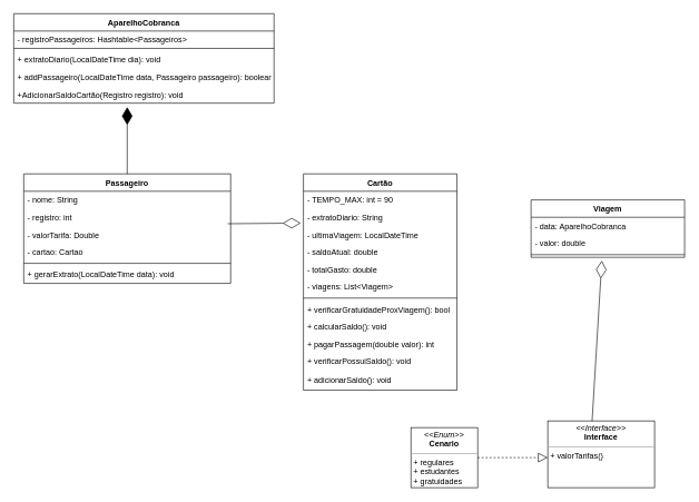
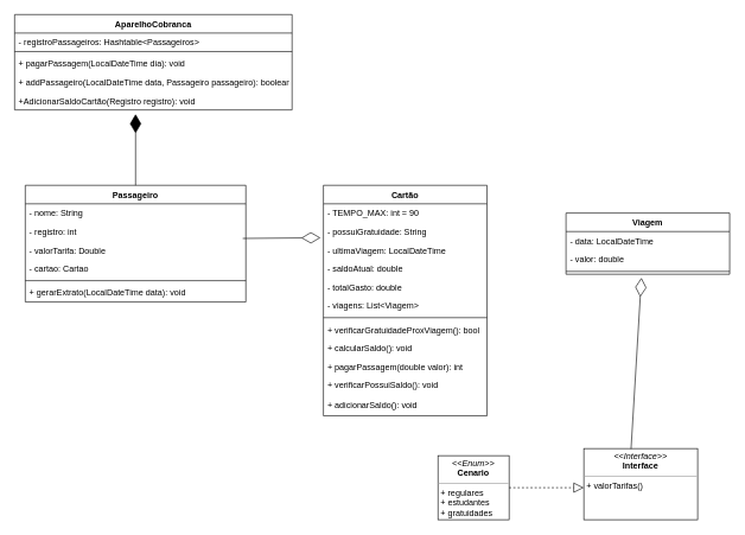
- <mxCell id="30" value="+ extratoDiario(LocalDateTime dia): void" style="text;strokeColor=none;fillColor=none;align=left;verticalAlign=top;spacingLeft=4;spacingRight=4;overflow=hidden;rotatable=0;points=[[0,0.5],[1,0.5]];portConstraint=eastwest;" vertex="1" parent="27"><mxGeometry y="56" width="390" height="26" as="geometry" /></mxCell>
+ <mxCell id="30" value="+ pagarPassagem(LocalDateTime dia): void" style="text;strokeColor=none;fillColor=none;align=left;verticalAlign=top;spacingLeft=4;spacingRight=4;overflow=hidden;rotatable=0;points=[[0,0.5],[1,0.5]];portConstraint=eastwest;" vertex="1" parent="27"><mxGeometry y="56" width="390" height="26" as="geometry" /></mxCell>
- <mxCell id="11" value="- extratoDiario: String" style="text;strokeColor=none;fillColor=none;align=left;verticalAlign=top;spacingLeft=4;spacingRight=4;overflow=hidden;rotatable=0;points=[[0,0.5],[1,0.5]];portConstraint=eastwest;" vertex="1" parent="9"><mxGeometry y="52" width="230" height="26" as="geometry" /></mxCell>
+ <mxCell id="11" value="- possuiGratuidade: String" style="text;strokeColor=none;fillColor=none;align=left;verticalAlign=top;spacingLeft=4;spacingRight=4;overflow=hidden;rotatable=0;points=[[0,0.5],[1,0.5]];portConstraint=eastwest;" vertex="1" parent="9"><mxGeometry y="52" width="230" height="26" as="geometry" /></mxCell>
- <mxCell id="35" value="- data: AparelhoCobranca" style="text;strokeColor=none;fillColor=none;align=left;verticalAlign=top;spacingLeft=4;spacingRight=4;overflow=hidden;rotatable=0;points=[[0,0.5],[1,0.5]];portConstraint=eastwest;" vertex="1" parent="34"><mxGeometry y="26" width="230" height="26" as="geometry" /></mxCell>
+ <mxCell id="35" value="- data: LocalDateTime" style="text;strokeColor=none;fillColor=none;align=left;verticalAlign=top;spacingLeft=4;spacingRight=4;overflow=hidden;rotatable=0;points=[[0,0.5],[1,0.5]];portConstraint=eastwest;" vertex="1" parent="34"><mxGeometry y="26" width="230" height="26" as="geometry" /></mxCell>
